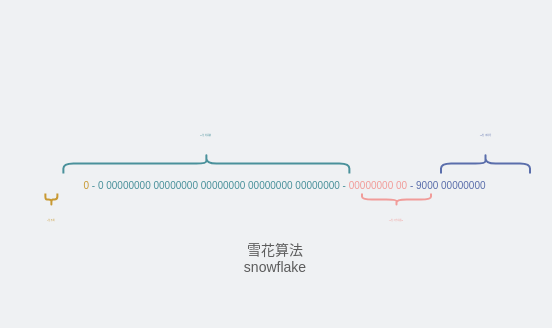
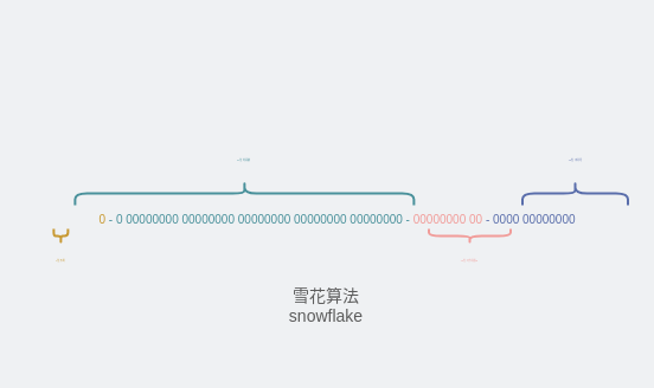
- <mxCell id="2" value="&lt;font style=&quot;background-color: rgb(239 , 241 , 243) ; font-size: 10px&quot;&gt;&lt;span style=&quot;font-size: 10px;&quot;&gt;&lt;font color=&quot;#c89932&quot;&gt;0&lt;/font&gt;&lt;/span&gt;&lt;span style=&quot;color: rgb(74 , 145 , 155) ; font-size: 10px&quot;&gt; - 0 00000000&amp;nbsp;&lt;/span&gt;&lt;font color=&quot;#4a919b&quot; style=&quot;font-size: 10px&quot;&gt;00000000&lt;/font&gt;&lt;font style=&quot;font-size: 10px&quot;&gt;&amp;nbsp;&lt;/font&gt;&lt;font color=&quot;#4a919b&quot;&gt;&lt;span style=&quot;font-size: 10px;&quot;&gt;00000000&amp;nbsp;&lt;/span&gt;&lt;font style=&quot;font-size: 10px&quot;&gt;00000000&lt;/font&gt;&lt;font style=&quot;font-size: 10px&quot;&gt;&amp;nbsp;&lt;/font&gt;&lt;font style=&quot;font-size: 10px&quot;&gt;00000000 -&amp;nbsp;&lt;/font&gt;&lt;/font&gt;&lt;font color=&quot;#f19c99&quot;&gt;&lt;span style=&quot;font-size: 10px;&quot;&gt;00000000&lt;/span&gt;&lt;span style=&quot;font-size: 10px;&quot;&gt;&amp;nbsp;00&lt;/span&gt;&lt;/font&gt;&lt;span style=&quot;color: rgb(90 , 110 , 171) ; font-size: 10px&quot;&gt;&amp;nbsp;- 9000&amp;nbsp;&lt;/span&gt;&lt;font color=&quot;#5a6eab&quot; style=&quot;font-size: 10px&quot;&gt;00000000&lt;/font&gt;&lt;/font&gt;" style="text;html=1;strokeColor=none;fillColor=none;align=center;verticalAlign=middle;whiteSpace=wrap;rounded=0;" parent="1" vertex="1"><mxGeometry x="40.88" y="173" width="487" height="24" as="geometry" /></mxCell>
+ <mxCell id="2" value="&lt;font style=&quot;background-color: rgb(239 , 241 , 243) ; font-size: 10px&quot;&gt;&lt;span style=&quot;font-size: 10px;&quot;&gt;&lt;font color=&quot;#c89932&quot;&gt;0&lt;/font&gt;&lt;/span&gt;&lt;span style=&quot;color: rgb(74 , 145 , 155) ; font-size: 10px&quot;&gt; - 0 00000000&amp;nbsp;&lt;/span&gt;&lt;font color=&quot;#4a919b&quot; style=&quot;font-size: 10px&quot;&gt;00000000&lt;/font&gt;&lt;font style=&quot;font-size: 10px&quot;&gt;&amp;nbsp;&lt;/font&gt;&lt;font color=&quot;#4a919b&quot;&gt;&lt;span style=&quot;font-size: 10px;&quot;&gt;00000000&amp;nbsp;&lt;/span&gt;&lt;font style=&quot;font-size: 10px&quot;&gt;00000000&lt;/font&gt;&lt;font style=&quot;font-size: 10px&quot;&gt;&amp;nbsp;&lt;/font&gt;&lt;font style=&quot;font-size: 10px&quot;&gt;00000000 -&amp;nbsp;&lt;/font&gt;&lt;/font&gt;&lt;font color=&quot;#f19c99&quot;&gt;&lt;span style=&quot;font-size: 10px;&quot;&gt;00000000&lt;/span&gt;&lt;span style=&quot;font-size: 10px;&quot;&gt;&amp;nbsp;00&lt;/span&gt;&lt;/font&gt;&lt;span style=&quot;color: rgb(90 , 110 , 171) ; font-size: 10px&quot;&gt;&amp;nbsp;- 0000&amp;nbsp;&lt;/span&gt;&lt;font color=&quot;#5a6eab&quot; style=&quot;font-size: 10px&quot;&gt;00000000&lt;/font&gt;&lt;/font&gt;" style="text;html=1;strokeColor=none;fillColor=none;align=center;verticalAlign=middle;whiteSpace=wrap;rounded=0;" parent="1" vertex="1"><mxGeometry x="40.88" y="173" width="487" height="24" as="geometry" /></mxCell>
